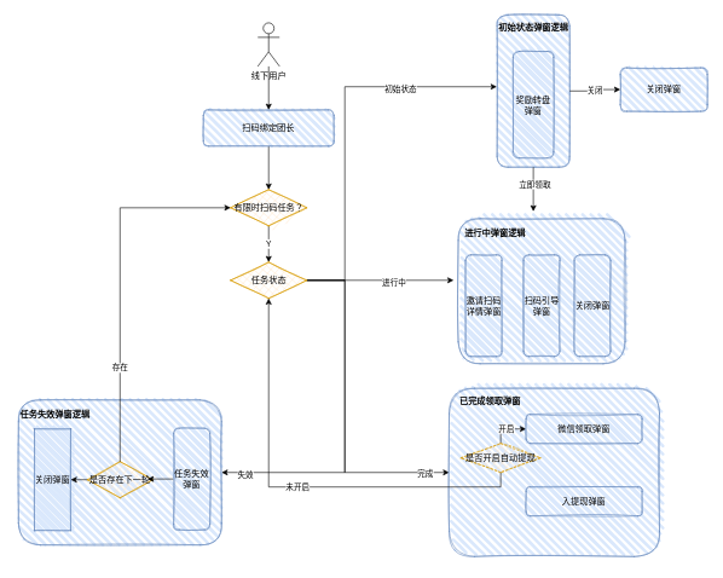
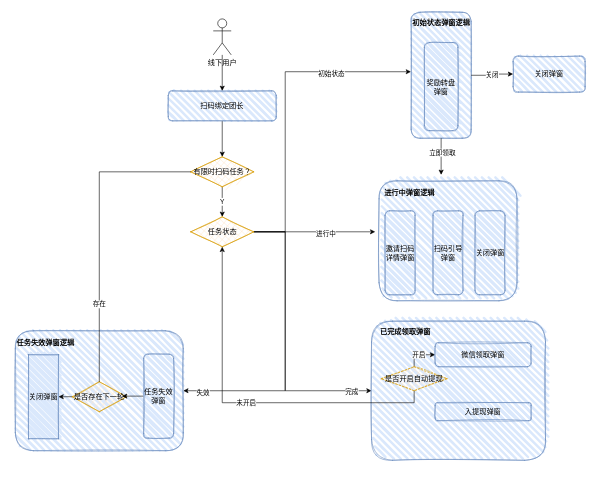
- <mxCell id="47" style="edgeStyle=orthogonalEdgeStyle;rounded=0;orthogonalLoop=1;jettySize=auto;html=1;exitX=0.5;exitY=0;exitDx=0;exitDy=0;entryX=0;entryY=0.5;entryDx=0;entryDy=0;" edge="1" parent="1" source="42" target="7"><mxGeometry relative="1" as="geometry" /></mxCell>
+ <mxCell id="47" style="edgeStyle=orthogonalEdgeStyle;rounded=0;orthogonalLoop=1;jettySize=auto;html=1;exitX=0.5;exitY=0;exitDx=0;exitDy=0;entryX=0;entryY=0.5;entryDx=0;entryDy=0;endArrow=none;" edge="1" parent="1" source="42" target="7"><mxGeometry relative="1" as="geometry" /></mxCell>
- <mxCell id="35" value="入提现弹窗" style="rounded=1;whiteSpace=wrap;html=1;strokeWidth=1;fillWeight=4;hachureGap=8;hachureAngle=45;fillColor=#dae8fc;sketch=1;strokeColor=#6c8ebf;" vertex="1" parent="29"><mxGeometry x="100" y="136" width="160" height="40" as="geometry" /></mxCell>
+ <mxCell id="35" value="入提现弹窗" style="rounded=1;whiteSpace=wrap;html=1;strokeWidth=1;fillWeight=4;hachureGap=8;hachureAngle=45;fillColor=#dae8fc;sketch=1;strokeColor=#6c8ebf;" vertex="1" parent="29"><mxGeometry x="100" y="136" width="160" height="30" as="geometry" /></mxCell>
